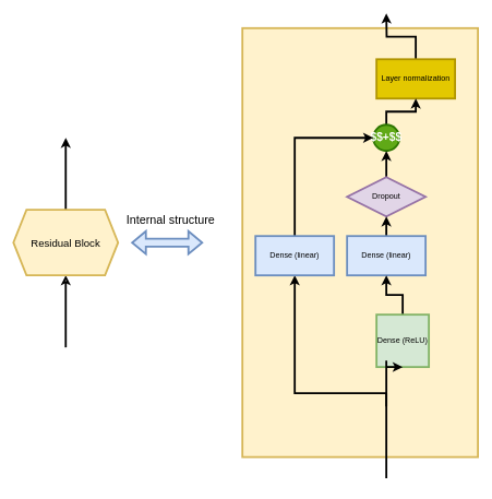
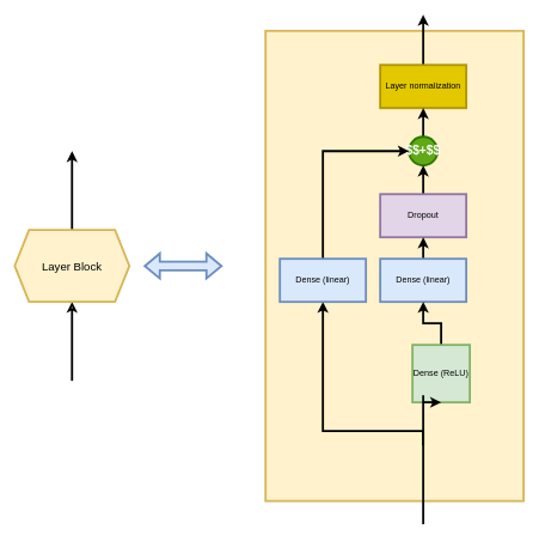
- <mxCell id="10" value="Layer normalization" style="rounded=0;whiteSpace=wrap;html=1;fillColor=#e3c800;fontColor=#000000;strokeColor=#B09500;strokeWidth=3;" vertex="1" parent="1"><mxGeometry x="575" y="90" width="120" height="60" as="geometry" /></mxCell>
+ <mxCell id="10" value="Layer normalization" style="rounded=0;whiteSpace=wrap;html=1;fillColor=#e3c800;fontColor=#000000;strokeColor=#B09500;strokeWidth=3;" vertex="1" parent="1"><mxGeometry x="530" y="90" width="120" height="60" as="geometry" /></mxCell>
- <mxCell id="14" value="Dropout" style="rhombus;whiteSpace=wrap;html=1;fillColor=#e1d5e7;strokeColor=#9673a6;strokeWidth=3;" vertex="1" parent="1"><mxGeometry x="530" y="270" width="120" height="60" as="geometry" /></mxCell>
+ <mxCell id="14" value="Dropout" style="rounded=0;whiteSpace=wrap;html=1;fillColor=#e1d5e7;strokeColor=#9673a6;strokeWidth=3;" vertex="1" parent="1"><mxGeometry x="530" y="270" width="120" height="60" as="geometry" /></mxCell>
- <mxCell id="8" value="&lt;font style=&quot;font-size: 18px;&quot;&gt;Internal structure&lt;/font&gt;" style="text;html=1;align=center;verticalAlign=middle;resizable=0;points=[];autosize=1;strokeColor=none;fillColor=none;strokeWidth=3;" vertex="1" parent="1"><mxGeometry x="180" y="320" width="160" height="30" as="geometry" /></mxCell>
- <mxCell id="5" value="&lt;font style=&quot;font-size: 16px;&quot;&gt;Residual Block&lt;/font&gt;" style="shape=hexagon;perimeter=hexagonPerimeter2;whiteSpace=wrap;html=1;fixedSize=1;fillColor=#fff2cc;strokeColor=#d6b656;strokeWidth=3;" vertex="1" parent="1"><mxGeometry x="20" y="320" width="160" height="100" as="geometry" /></mxCell>
+ <mxCell id="5" value="&lt;font style=&quot;font-size: 16px;&quot;&gt;Layer Block&lt;/font&gt;" style="shape=hexagon;perimeter=hexagonPerimeter2;whiteSpace=wrap;html=1;fixedSize=1;fillColor=#fff2cc;strokeColor=#d6b656;strokeWidth=3;" vertex="1" parent="1"><mxGeometry x="20" y="320" width="160" height="100" as="geometry" /></mxCell>
